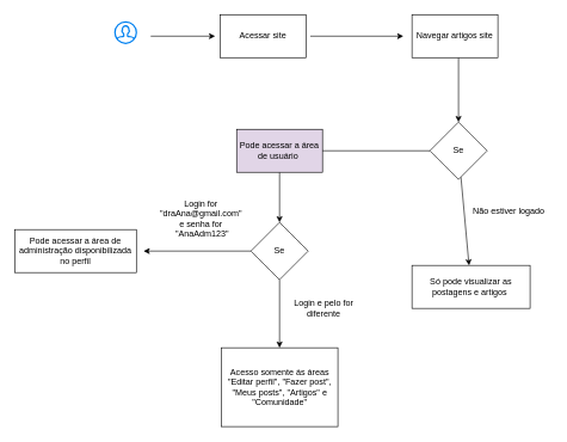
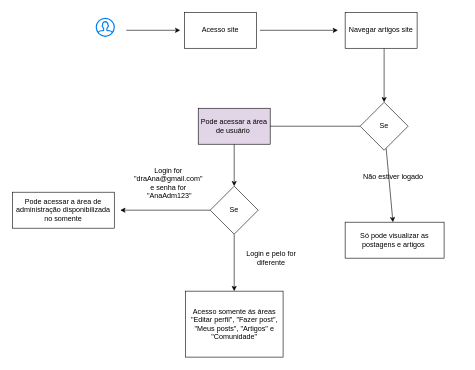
- <mxCell id="4" value="Acessar site" style="rounded=0;whiteSpace=wrap;html=1;" vertex="1" parent="1"><mxGeometry x="307" y="20" width="120" height="60" as="geometry" /></mxCell>
+ <mxCell id="4" value="Acesso site" style="rounded=0;whiteSpace=wrap;html=1;" vertex="1" parent="1"><mxGeometry x="307" y="20" width="120" height="60" as="geometry" /></mxCell>
- <mxCell id="12" value="Não estiver logado" style="text;html=1;align=center;verticalAlign=middle;resizable=0;points=[];autosize=1;strokeColor=none;fillColor=none;" vertex="1" parent="1"><mxGeometry x="650" y="280" width="120" height="30" as="geometry" /></mxCell>
+ <mxCell id="12" value="Não estiver logado" style="text;html=1;align=center;verticalAlign=middle;resizable=0;points=[];autosize=1;strokeColor=none;fillColor=none;" vertex="1" parent="1"><mxGeometry x="595" y="280" width="120" height="30" as="geometry" /></mxCell>
- <mxCell id="19" value="Pode acessar a área de administração disponibilizada no perfil" style="rounded=0;whiteSpace=wrap;html=1;" vertex="1" parent="1"><mxGeometry x="20" y="320" width="170" height="60" as="geometry" /></mxCell>
+ <mxCell id="19" value="Pode acessar a área de administração disponibilizada no somente" style="rounded=0;whiteSpace=wrap;html=1;" vertex="1" parent="1"><mxGeometry x="20" y="320" width="170" height="60" as="geometry" /></mxCell>
